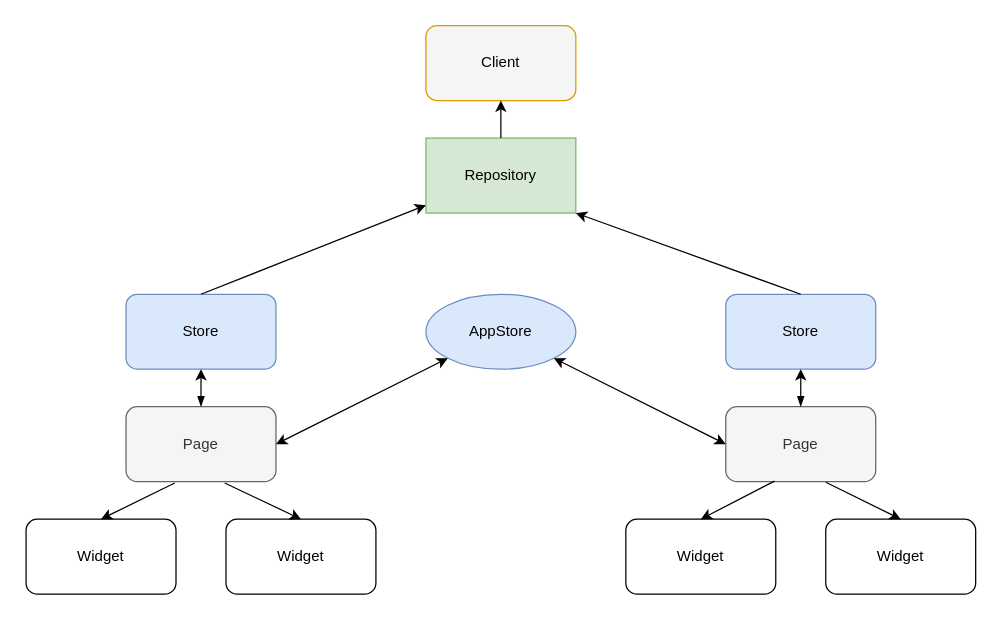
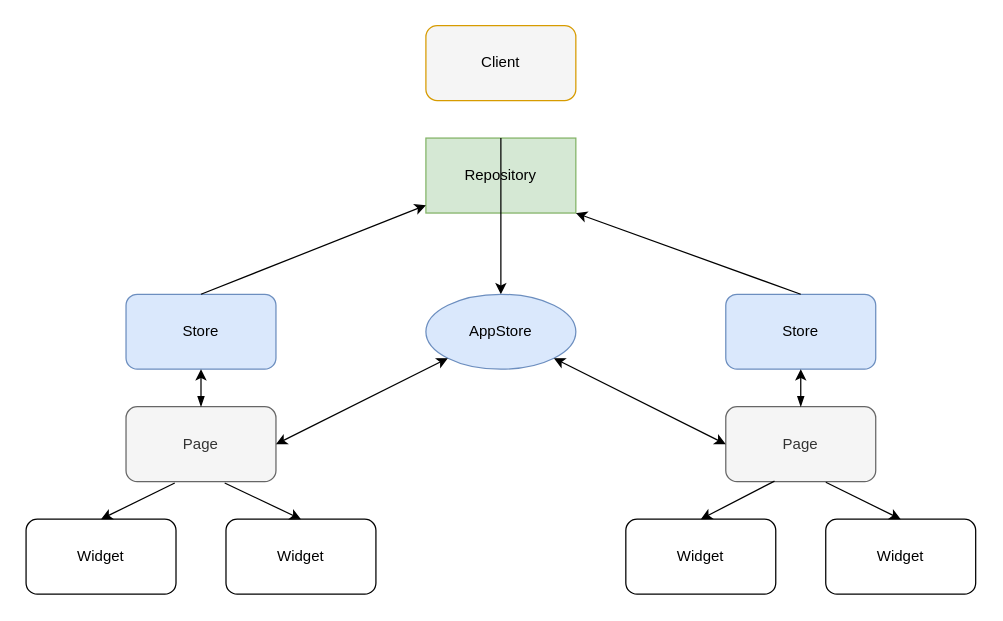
- <mxCell id="12" value="" style="endArrow=classic;html=1;exitX=0.5;exitY=0;exitDx=0;exitDy=0;" parent="1" source="9" target="11" edge="1"><mxGeometry width="50" height="50" relative="1" as="geometry"><mxPoint x="370" y="230" as="sourcePoint" /><mxPoint x="420" y="180" as="targetPoint" /></mxGeometry></mxCell>
+ <mxCell id="12" value="" style="endArrow=classic;html=1;exitX=0.5;exitY=0;exitDx=0;exitDy=0;" parent="1" source="9" target="21" edge="1"><mxGeometry width="50" height="50" relative="1" as="geometry"><mxPoint x="370" y="230" as="sourcePoint" /><mxPoint x="420" y="180" as="targetPoint" /></mxGeometry></mxCell>
